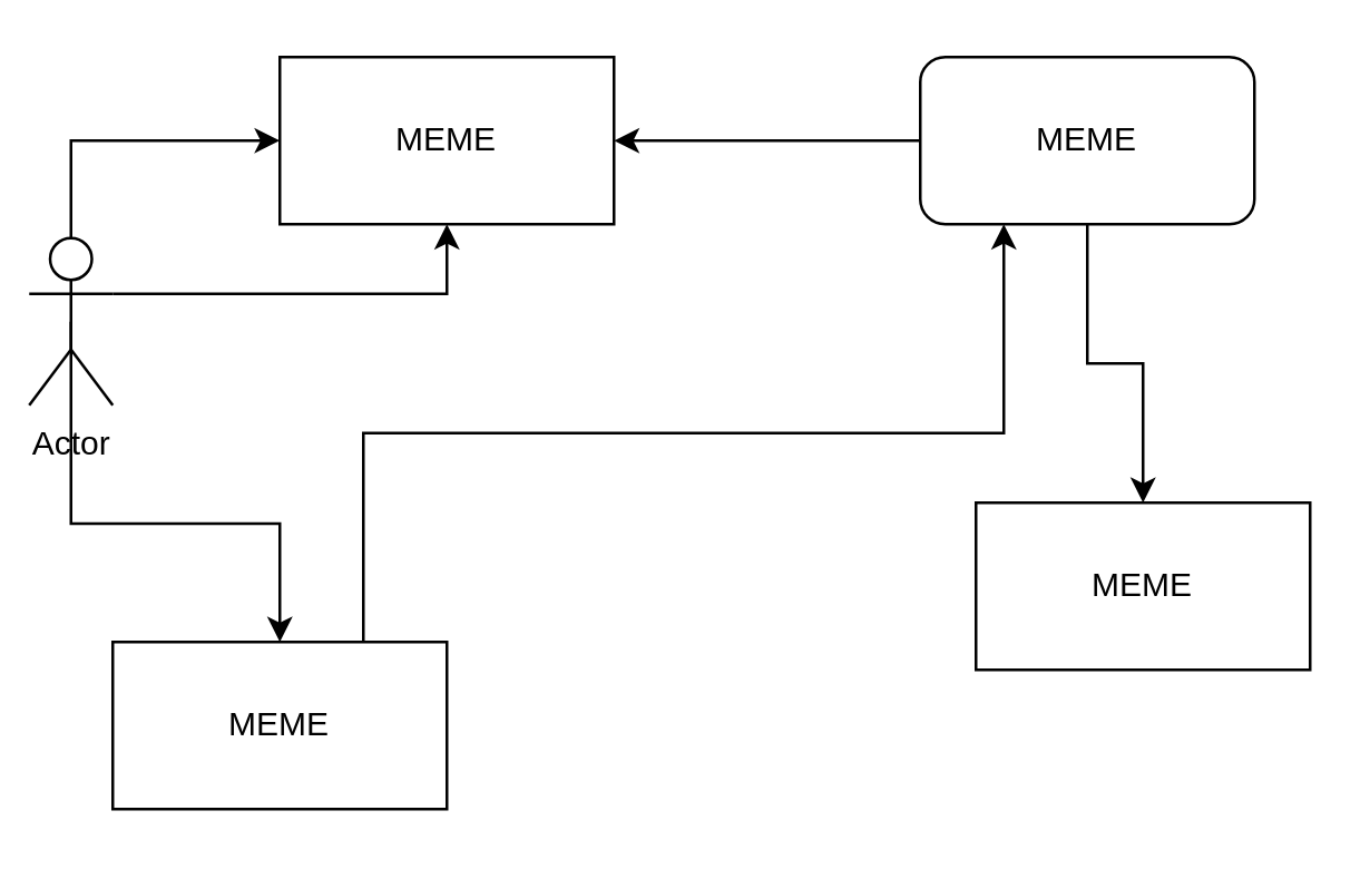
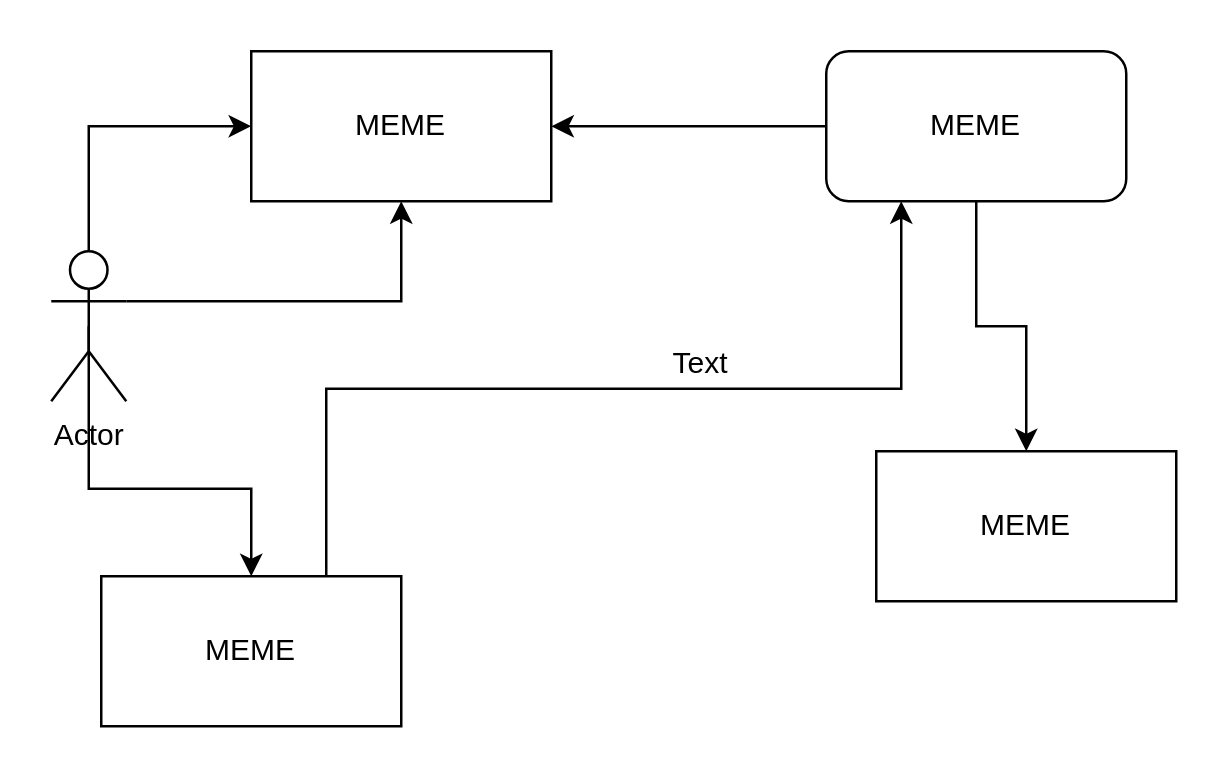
- <mxCell id="13" value="Actor" style="shape=umlActor;verticalLabelPosition=bottom;verticalAlign=top;html=1;outlineConnect=0;" vertex="1" parent="1"><mxGeometry x="10" y="85" width="30" height="60" as="geometry" /></mxCell>
+ <mxCell id="13" value="Actor" style="shape=umlActor;verticalLabelPosition=bottom;verticalAlign=top;html=1;outlineConnect=0;" vertex="1" parent="1"><mxGeometry x="20" y="100" width="30" height="60" as="geometry" /></mxCell>
+ <mxCell id="6" value="Text" style="text;html=1;strokeColor=none;fillColor=none;align=center;verticalAlign=middle;whiteSpace=wrap;rounded=0;" vertex="1" parent="1"><mxGeometry x="250" y="130" width="60" height="30" as="geometry" /></mxCell>
